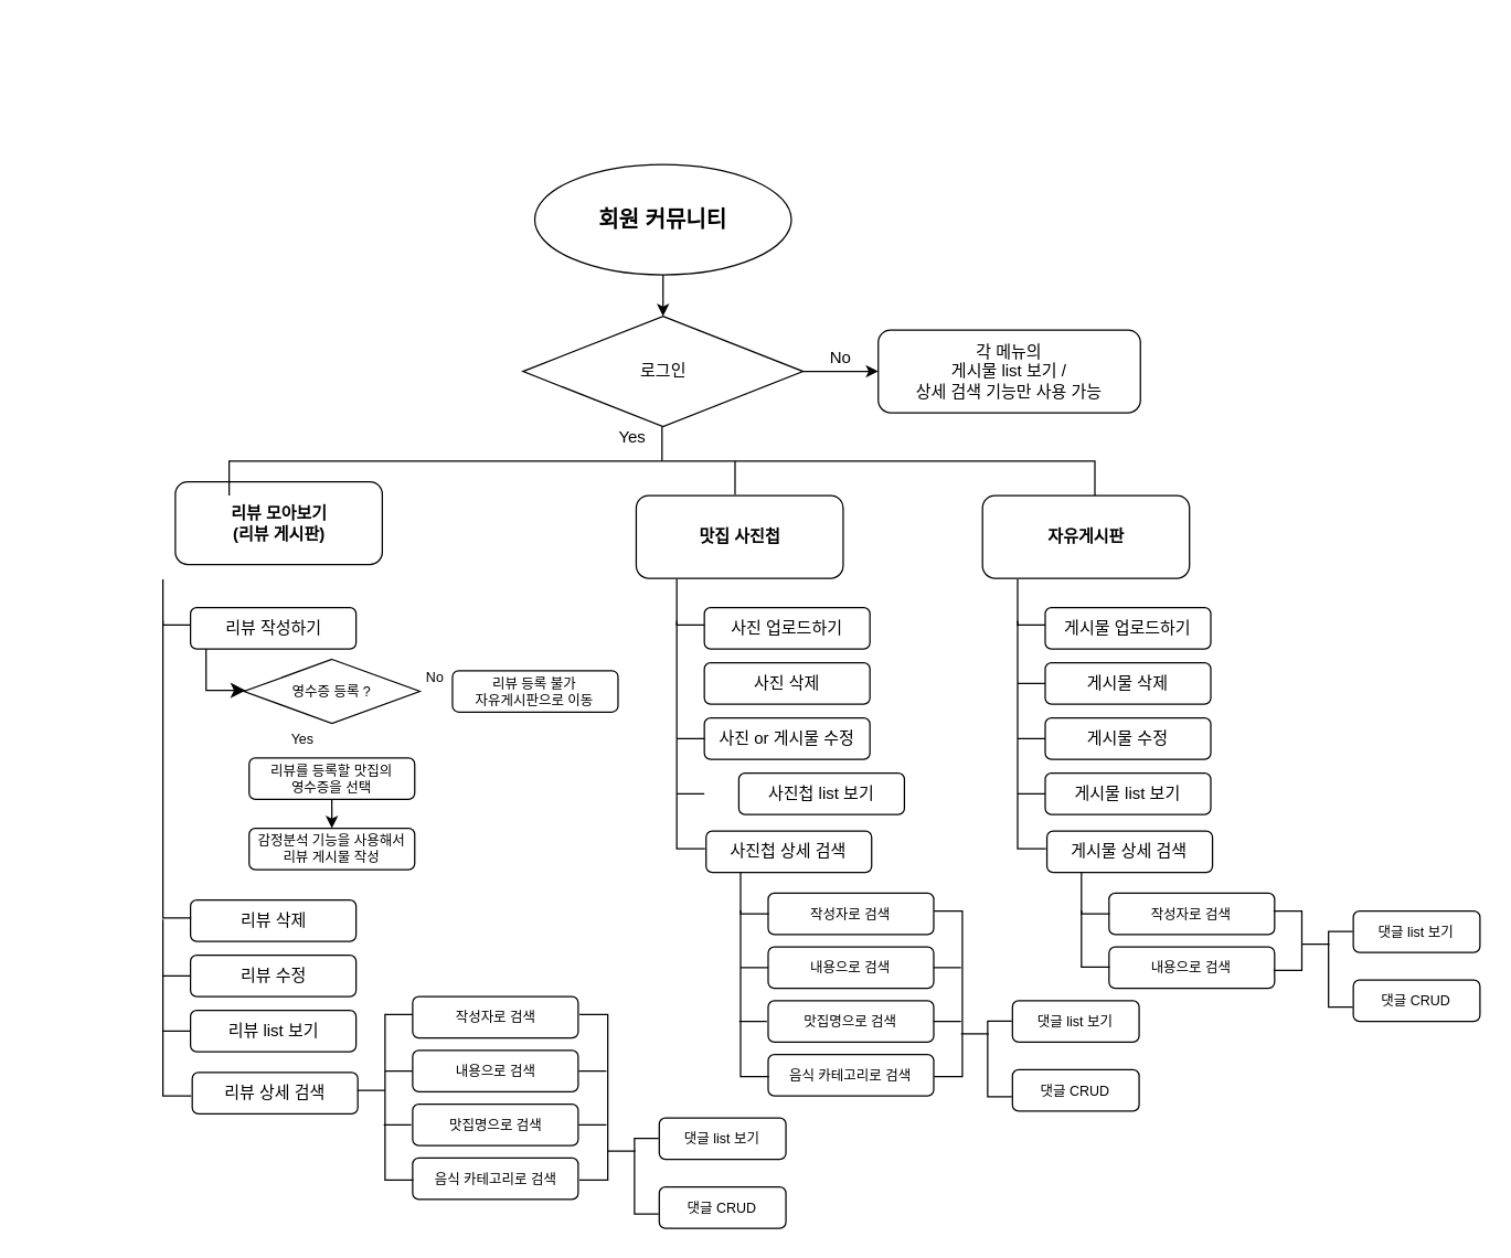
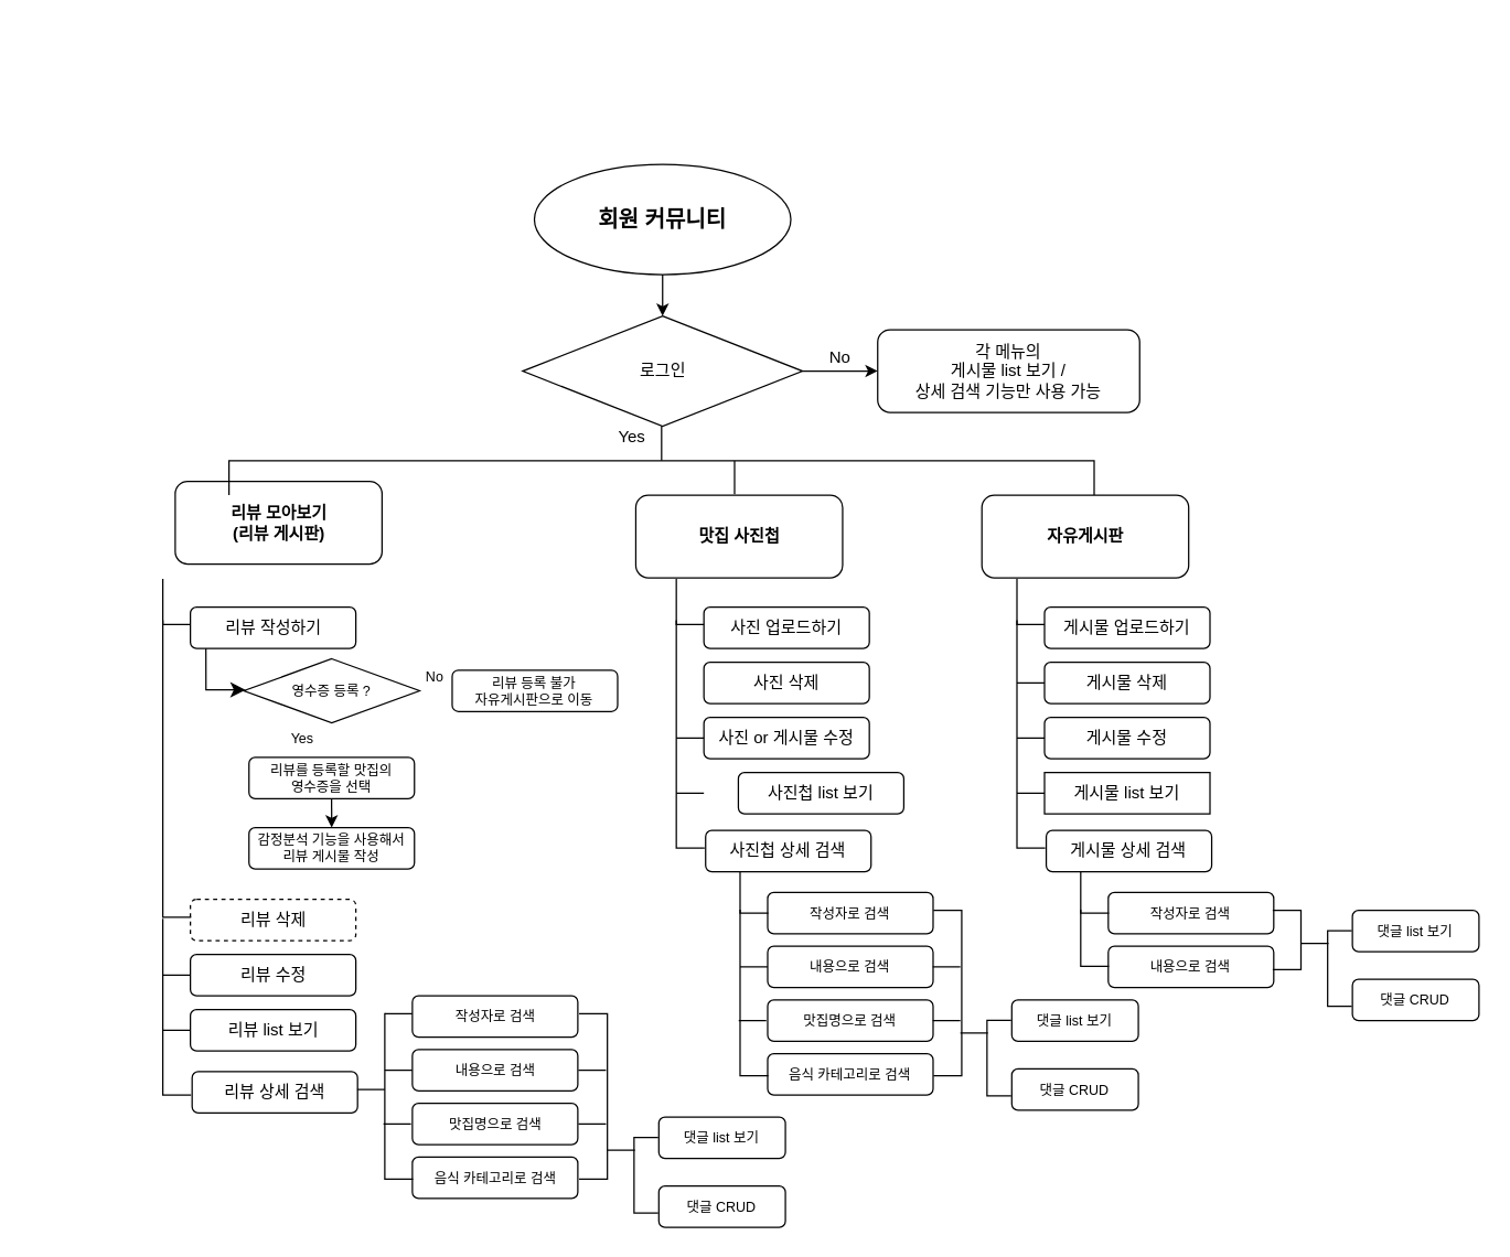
- <mxCell id="52" value="게시물 list 보기" style="rounded=1;whiteSpace=wrap;html=1;" parent="1" vertex="1"><mxGeometry x="757" y="560" width="120" height="30" as="geometry" /></mxCell>
+ <mxCell id="52" value="게시물 list 보기" style="whiteSpace=wrap;html=1;rounded=0;" parent="1" vertex="1"><mxGeometry x="757" y="560" width="120" height="30" as="geometry" /></mxCell>
- <mxCell id="15" value="리뷰 삭제" style="rounded=1;whiteSpace=wrap;html=1;" parent="1" vertex="1"><mxGeometry x="137.5" y="652" width="120" height="30" as="geometry" /></mxCell>
+ <mxCell id="15" value="리뷰 삭제" style="rounded=1;whiteSpace=wrap;html=1;dashed=1;" parent="1" vertex="1"><mxGeometry x="137.5" y="652" width="120" height="30" as="geometry" /></mxCell>
